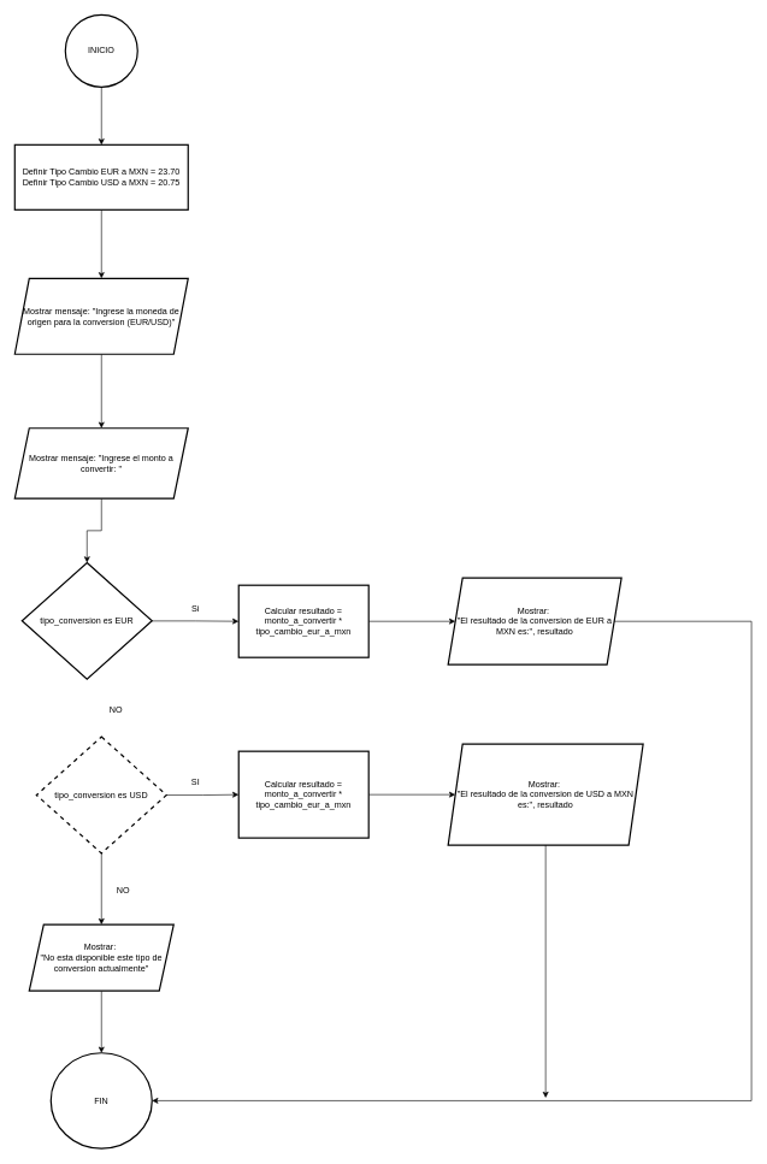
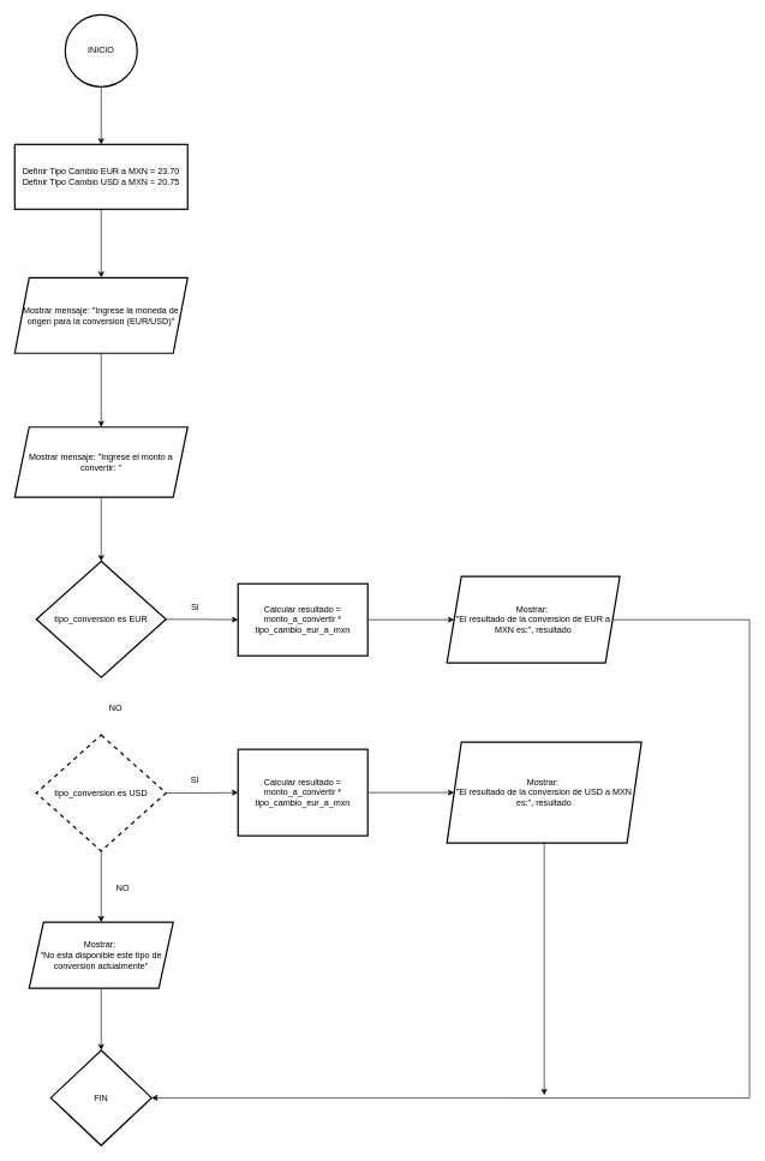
- <mxCell id="11" value="tipo_conversion es EUR" style="rhombus;whiteSpace=wrap;html=1;strokeWidth=2;" vertex="1" parent="1"><mxGeometry x="30" y="778.75" width="180" height="161.25" as="geometry" /></mxCell>
+ <mxCell id="11" value="tipo_conversion es EUR" style="rhombus;whiteSpace=wrap;html=1;strokeWidth=2;" vertex="1" parent="1"><mxGeometry x="50" y="778.75" width="180" height="161.25" as="geometry" /></mxCell>
- <mxCell id="24" value="FIN" style="ellipse;whiteSpace=wrap;html=1;strokeWidth=2;" vertex="1" parent="1"><mxGeometry x="70" y="1457.82" width="140" height="132.18" as="geometry" /></mxCell>
+ <mxCell id="24" value="FIN" style="rhombus;whiteSpace=wrap;html=1;strokeWidth=2;" vertex="1" parent="1"><mxGeometry x="70" y="1457.82" width="140" height="132.18" as="geometry" /></mxCell>
